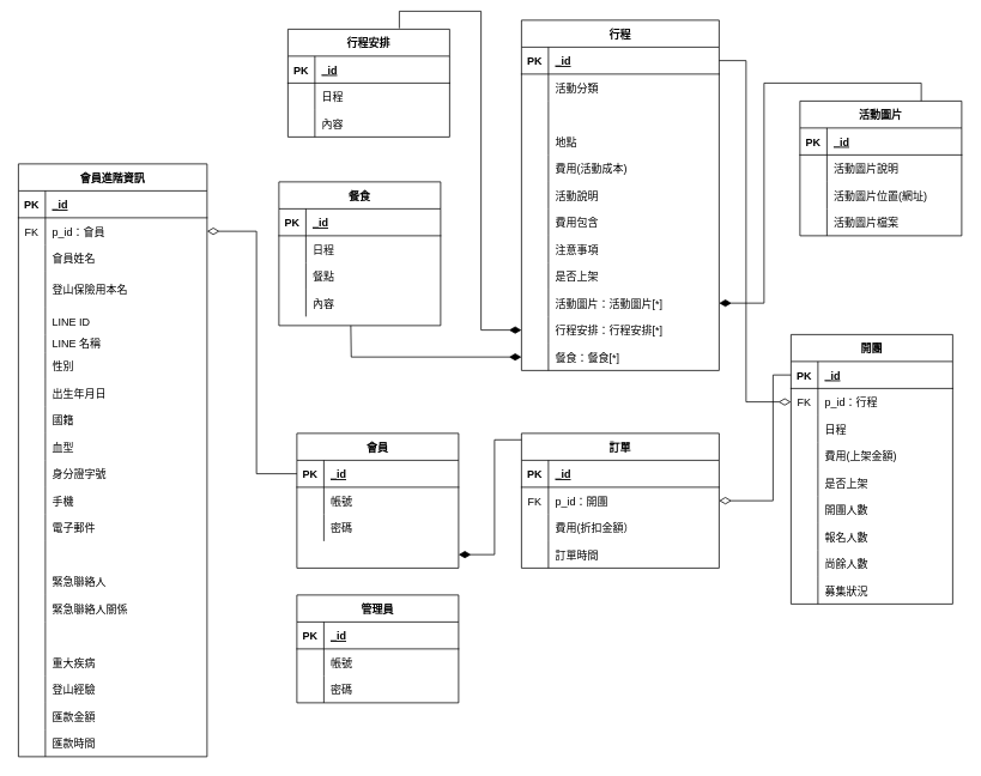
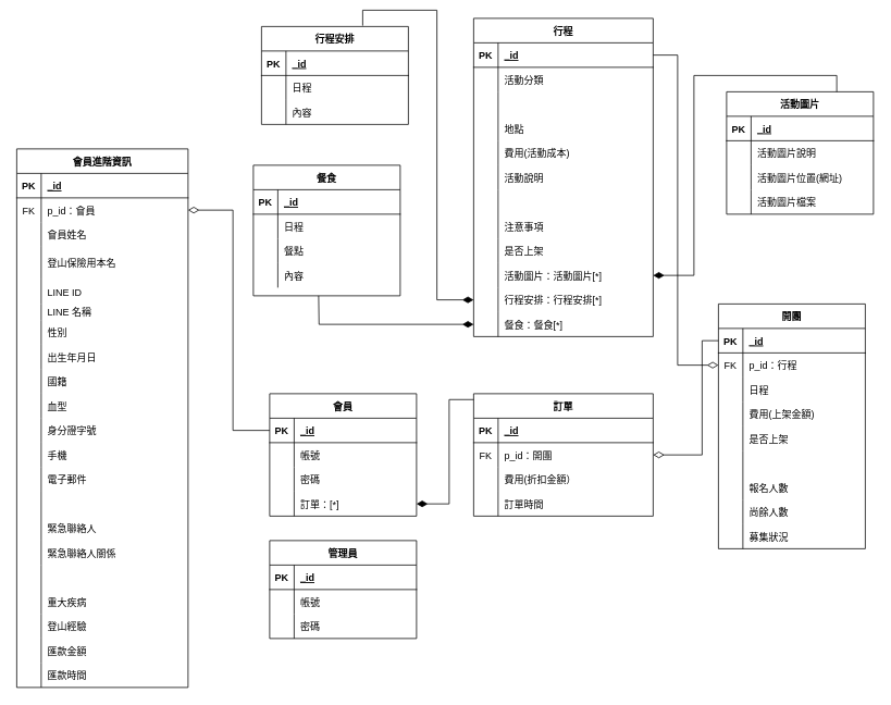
- <mxCell id="22" value="費用包含" style="shape=partialRectangle;connectable=0;fillColor=none;top=0;left=0;bottom=0;right=0;align=left;spacingLeft=6;overflow=hidden;" parent="20" vertex="1"><mxGeometry x="30" width="190" height="30" as="geometry" /></mxCell>
- <mxCell id="56" value="開團人數" style="shape=partialRectangle;connectable=0;fillColor=none;top=0;left=0;bottom=0;right=0;align=left;spacingLeft=6;overflow=hidden;" parent="54" vertex="1"><mxGeometry x="30" width="150" height="30" as="geometry" /></mxCell>
+ <mxCell id="114" value="訂單：[*]" style="shape=partialRectangle;connectable=0;fillColor=none;top=0;left=0;bottom=0;right=0;align=left;spacingLeft=6;overflow=hidden;" parent="112" vertex="1"><mxGeometry x="30" width="150" height="30" as="geometry" /></mxCell>
